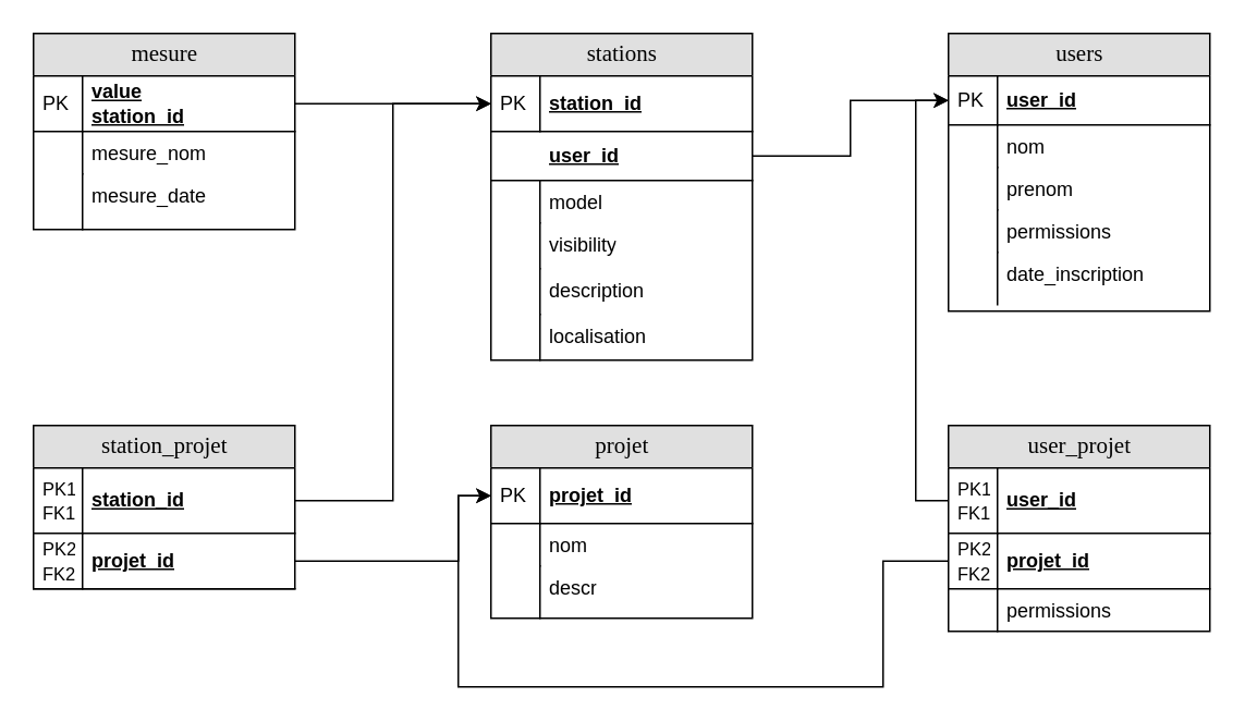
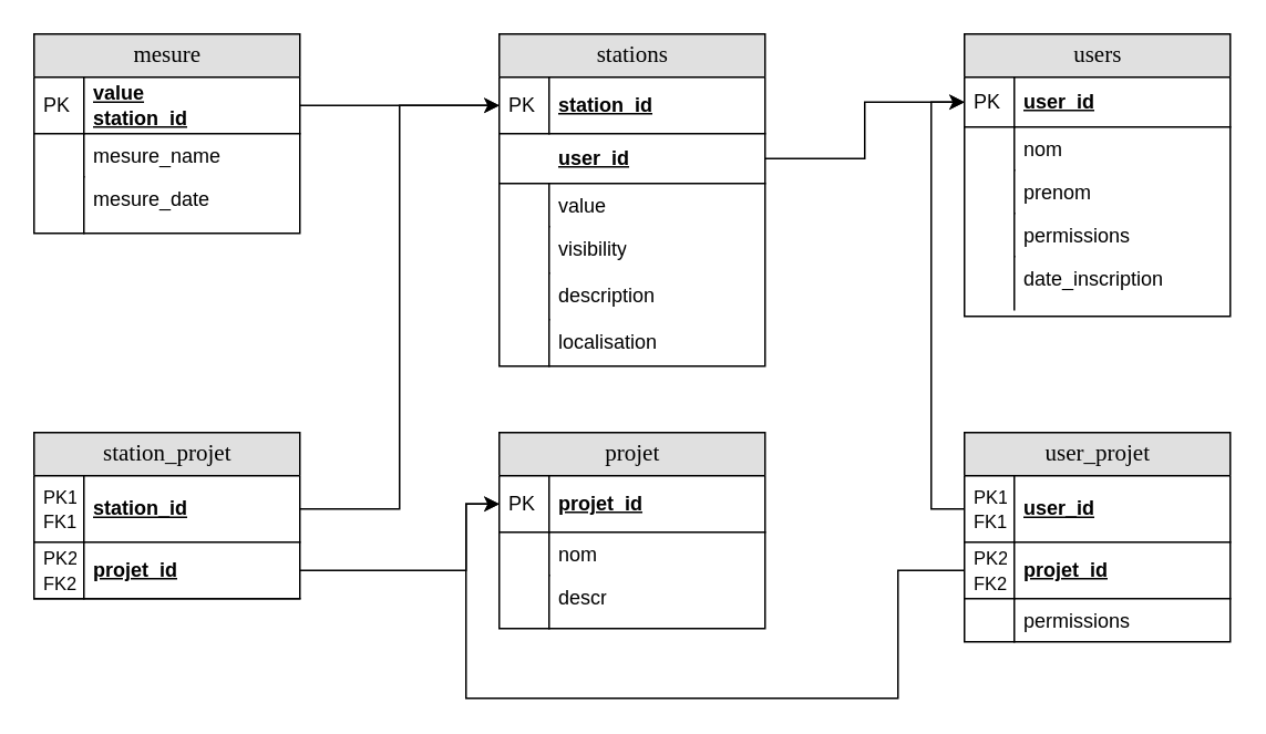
- <mxCell id="5" value="mesure_nom" style="shape=partialRectangle;top=0;left=0;right=0;bottom=0;html=1;align=left;verticalAlign=top;fillColor=none;spacingLeft=34;spacingRight=4;whiteSpace=wrap;overflow=hidden;rotatable=0;points=[[0,0.5],[1,0.5]];portConstraint=eastwest;dropTarget=0;" parent="2" vertex="1"><mxGeometry y="60" width="160" height="26" as="geometry" /></mxCell>
+ <mxCell id="5" value="mesure_name" style="shape=partialRectangle;top=0;left=0;right=0;bottom=0;html=1;align=left;verticalAlign=top;fillColor=none;spacingLeft=34;spacingRight=4;whiteSpace=wrap;overflow=hidden;rotatable=0;points=[[0,0.5],[1,0.5]];portConstraint=eastwest;dropTarget=0;" parent="2" vertex="1"><mxGeometry y="60" width="160" height="26" as="geometry" /></mxCell>
- <mxCell id="26" value="model" style="shape=partialRectangle;top=0;left=0;right=0;bottom=0;html=1;align=left;verticalAlign=top;fillColor=none;spacingLeft=34;spacingRight=4;whiteSpace=wrap;overflow=hidden;rotatable=0;points=[[0,0.5],[1,0.5]];portConstraint=eastwest;dropTarget=0;" parent="22" vertex="1"><mxGeometry y="90" width="160" height="26" as="geometry" /></mxCell>
+ <mxCell id="26" value="value" style="shape=partialRectangle;top=0;left=0;right=0;bottom=0;html=1;align=left;verticalAlign=top;fillColor=none;spacingLeft=34;spacingRight=4;whiteSpace=wrap;overflow=hidden;rotatable=0;points=[[0,0.5],[1,0.5]];portConstraint=eastwest;dropTarget=0;" parent="22" vertex="1"><mxGeometry y="90" width="160" height="26" as="geometry" /></mxCell>
